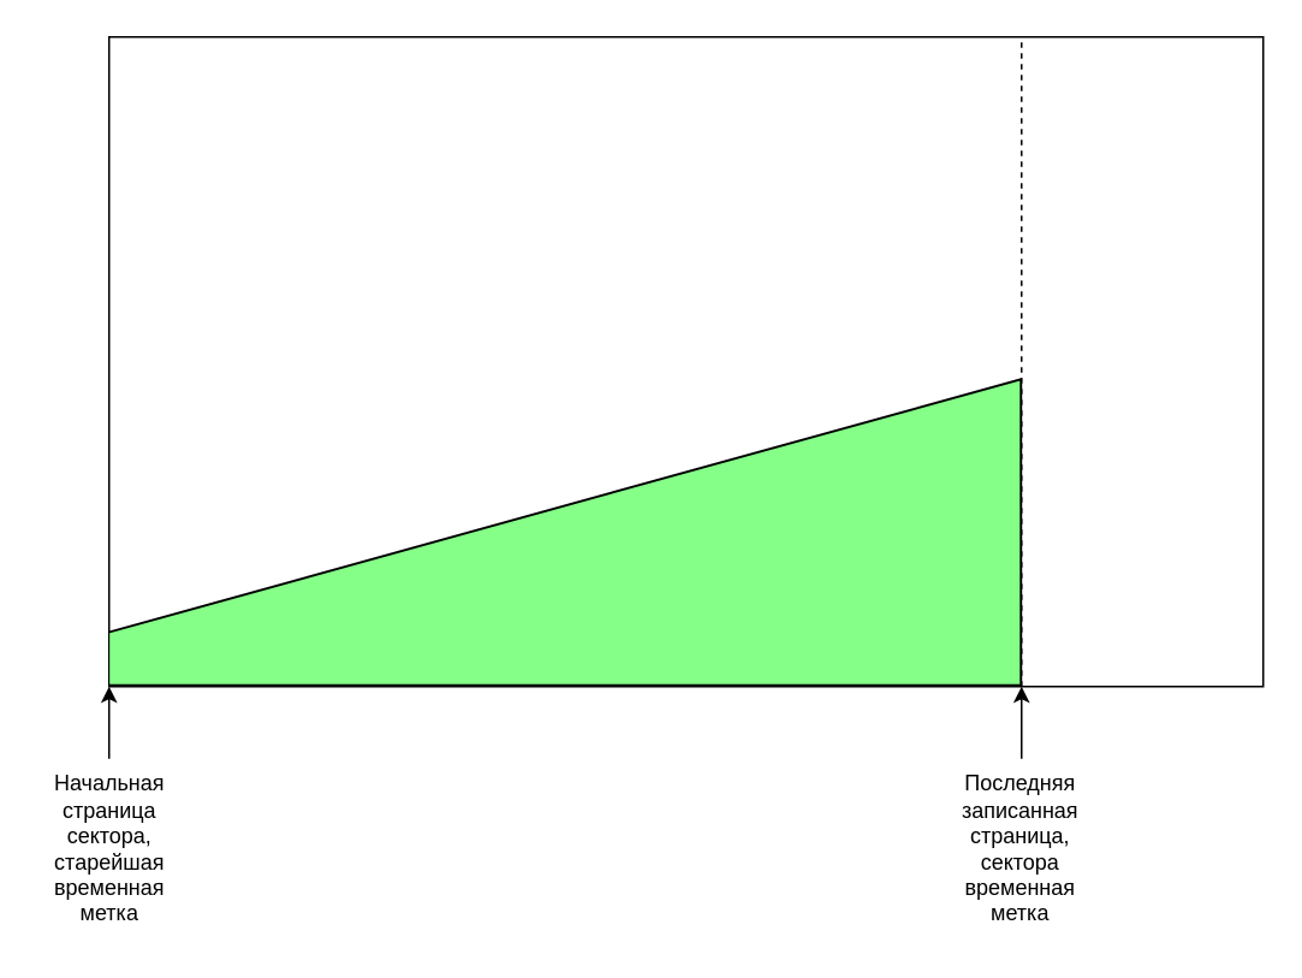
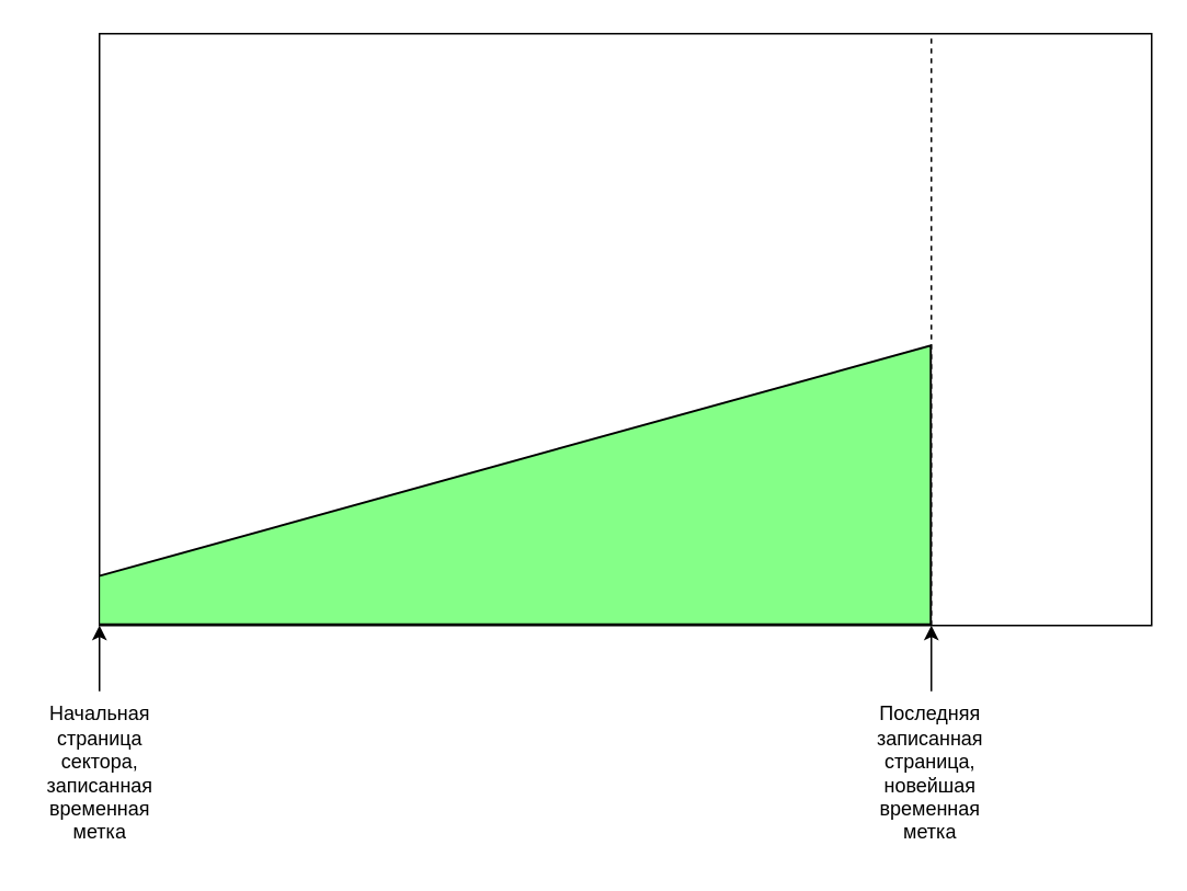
- <mxCell id="5" value="Начальная &lt;br&gt;страница&lt;div&gt;сектора,&lt;br&gt;старейшая &lt;br&gt;временная &lt;br&gt;метка&lt;/div&gt;" style="text;html=1;align=center;verticalAlign=middle;resizable=0;points=[];autosize=1;strokeColor=none;fillColor=none;" parent="2" vertex="1"><mxGeometry y="400" width="80" height="100" as="geometry" /></mxCell>
+ <mxCell id="5" value="Начальная &lt;br&gt;страница&lt;div&gt;сектора,&lt;br&gt;записанная &lt;br&gt;временная &lt;br&gt;метка&lt;/div&gt;" style="text;html=1;align=center;verticalAlign=middle;resizable=0;points=[];autosize=1;strokeColor=none;fillColor=none;" parent="2" vertex="1"><mxGeometry y="400" width="80" height="100" as="geometry" /></mxCell>
- <mxCell id="6" value="Последняя&lt;div&gt;записанная&lt;br&gt;страница,&lt;br&gt;сектора&lt;br&gt;временная &lt;br&gt;метка&lt;/div&gt;" style="text;html=1;align=center;verticalAlign=middle;resizable=0;points=[];autosize=1;strokeColor=none;fillColor=none;" parent="2" vertex="1"><mxGeometry x="500" y="400" width="90" height="100" as="geometry" /></mxCell>
+ <mxCell id="6" value="Последняя&lt;div&gt;записанная&lt;br&gt;страница,&lt;br&gt;новейшая&lt;br&gt;временная &lt;br&gt;метка&lt;/div&gt;" style="text;html=1;align=center;verticalAlign=middle;resizable=0;points=[];autosize=1;strokeColor=none;fillColor=none;" parent="2" vertex="1"><mxGeometry x="500" y="400" width="90" height="100" as="geometry" /></mxCell>
